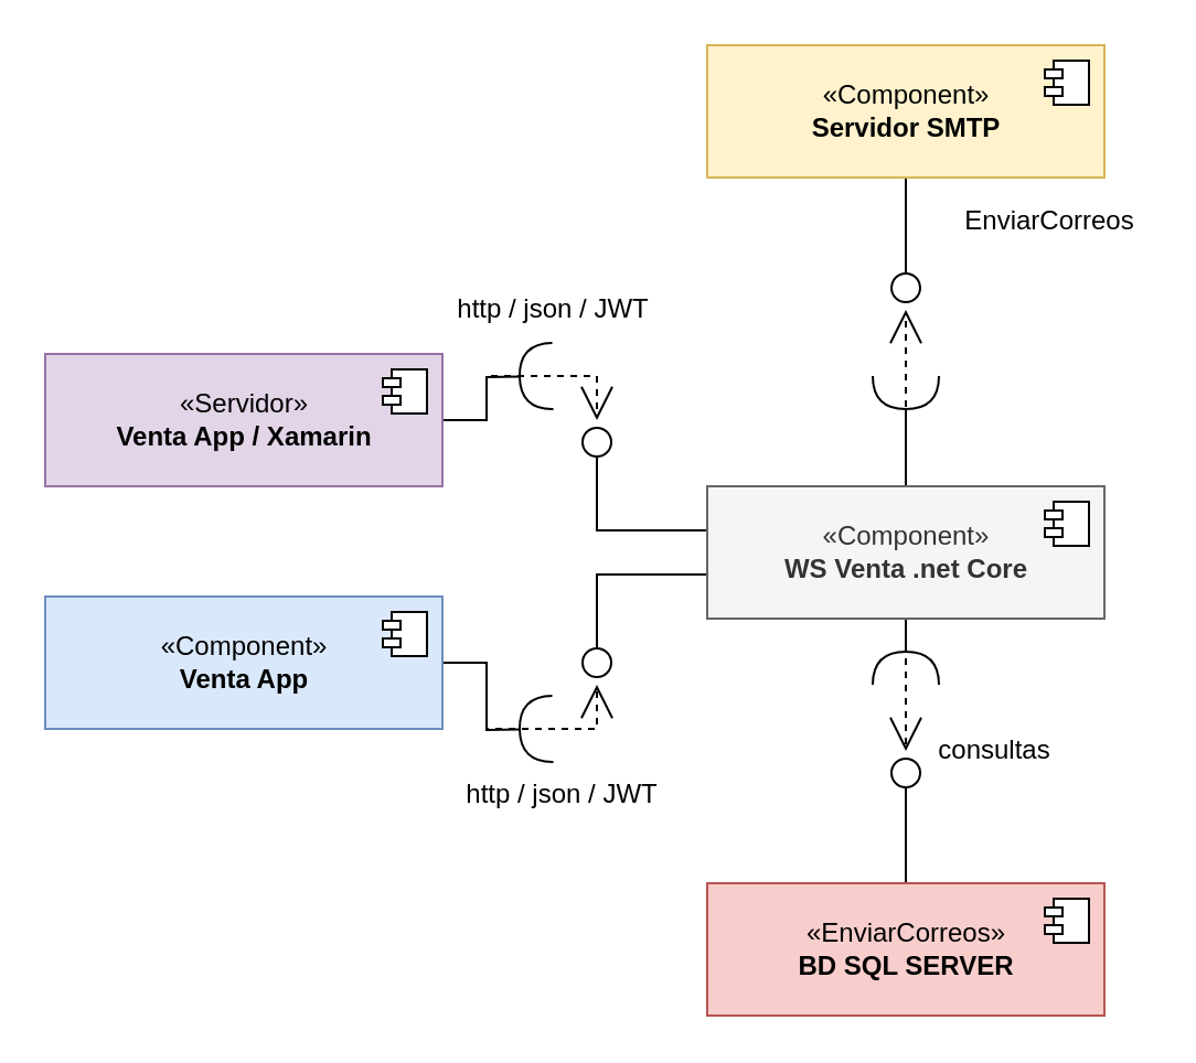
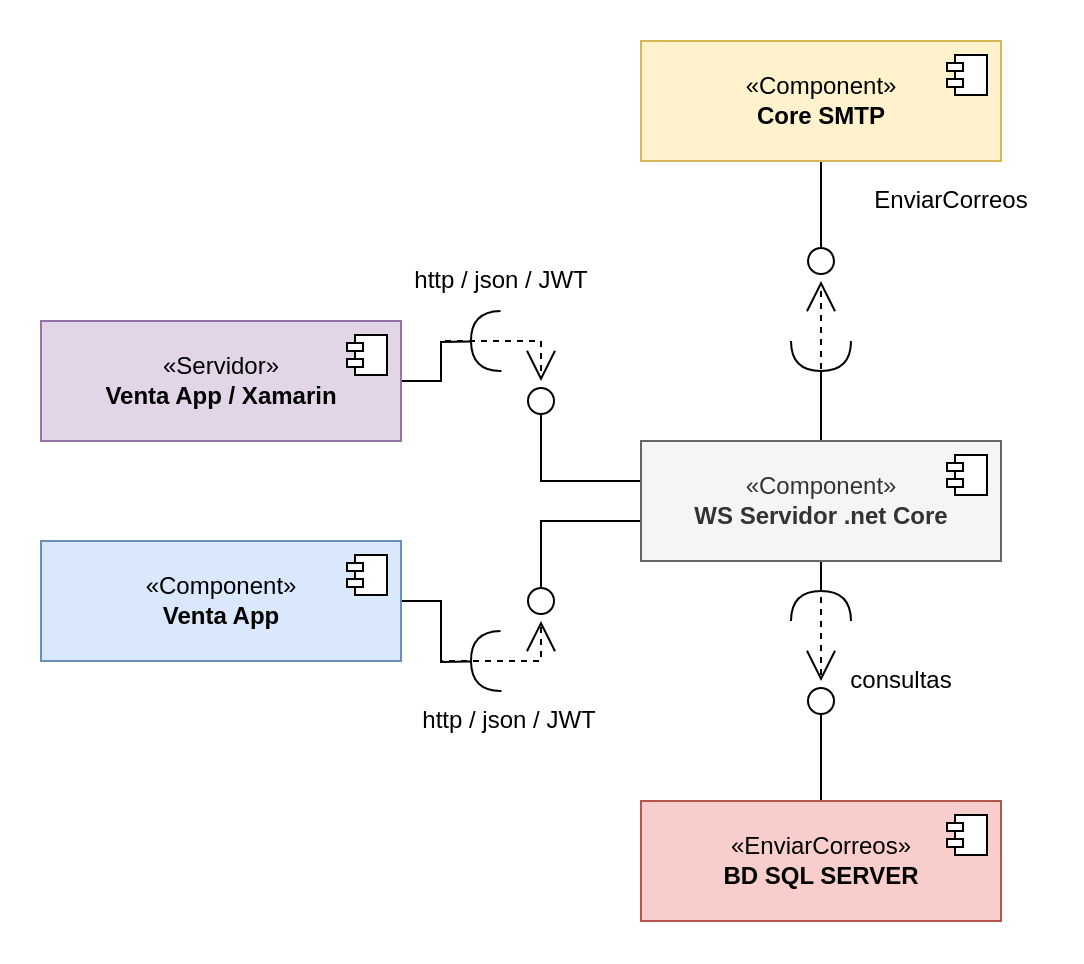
- <mxCell id="22" value="«Component»&lt;br&gt;&lt;b&gt;Servidor SMTP&lt;/b&gt;" style="html=1;dropTarget=0;fillColor=#fff2cc;strokeColor=#d6b656;" vertex="1" parent="1"><mxGeometry x="320" y="20" width="180" height="60" as="geometry" /></mxCell>
+ <mxCell id="22" value="«Component»&lt;br&gt;&lt;b&gt;Core SMTP&lt;/b&gt;" style="html=1;dropTarget=0;fillColor=#fff2cc;strokeColor=#d6b656;" vertex="1" parent="1"><mxGeometry x="320" y="20" width="180" height="60" as="geometry" /></mxCell>
- <mxCell id="8" value="«Component»&lt;br&gt;&lt;b&gt;WS Venta .net Core&lt;/b&gt;" style="html=1;dropTarget=0;fillColor=#f5f5f5;strokeColor=#666666;fontColor=#333333;" vertex="1" parent="1"><mxGeometry x="320" y="220" width="180" height="60" as="geometry" /></mxCell>
+ <mxCell id="8" value="«Component»&lt;br&gt;&lt;b&gt;WS Servidor .net Core&lt;/b&gt;" style="html=1;dropTarget=0;fillColor=#f5f5f5;strokeColor=#666666;fontColor=#333333;" vertex="1" parent="1"><mxGeometry x="320" y="220" width="180" height="60" as="geometry" /></mxCell>
